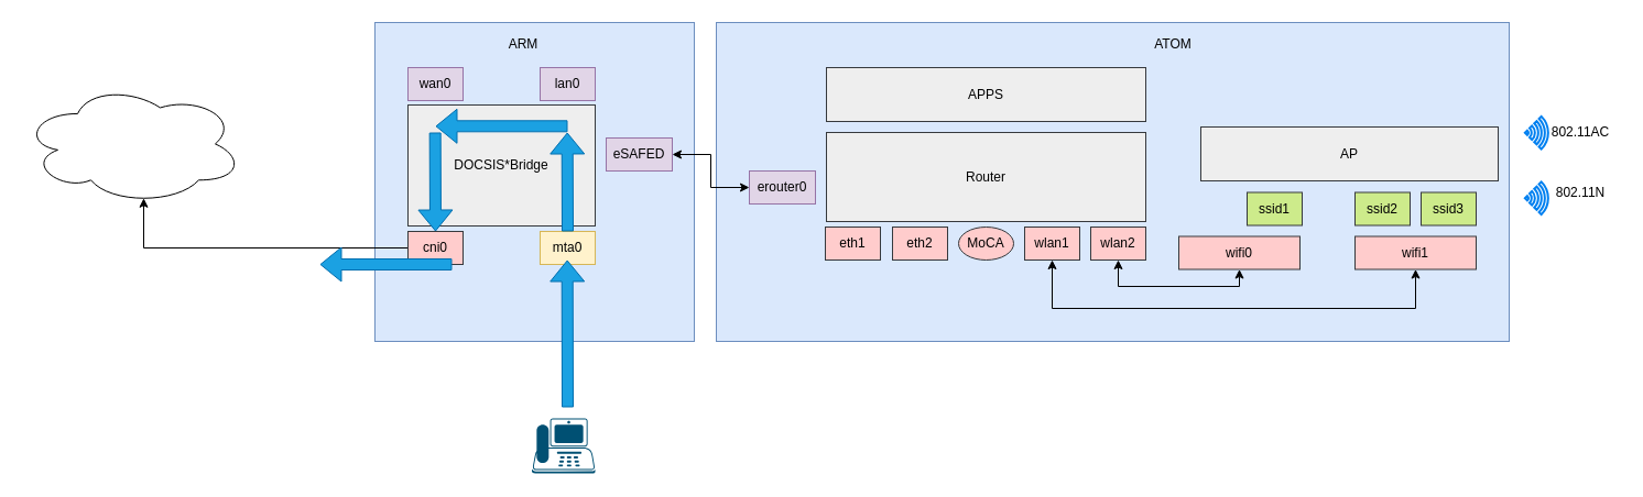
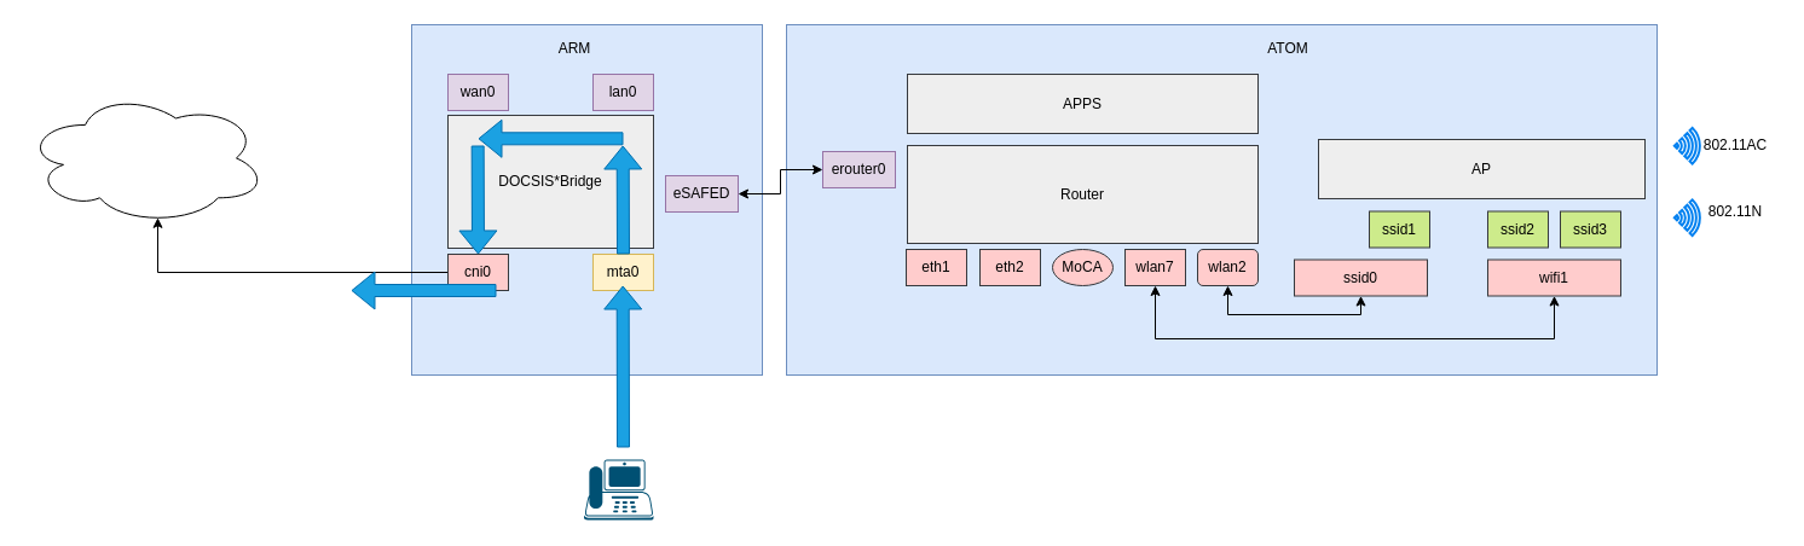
- <mxCell id="12" value="eSAFED" style="rounded=0;whiteSpace=wrap;html=1;fillColor=#e1d5e7;strokeColor=#9673a6;" parent="1" vertex="1"><mxGeometry x="550" y="125" width="60" height="30" as="geometry" /></mxCell>
+ <mxCell id="12" value="eSAFED" style="rounded=0;whiteSpace=wrap;html=1;fillColor=#e1d5e7;strokeColor=#9673a6;" parent="1" vertex="1"><mxGeometry x="550" y="145" width="60" height="30" as="geometry" /></mxCell>
- <mxCell id="13" value="erouter0" style="rounded=0;whiteSpace=wrap;html=1;fillColor=#e1d5e7;strokeColor=#9673a6;" parent="1" vertex="1"><mxGeometry x="680" y="155" width="60" height="30" as="geometry" /></mxCell>
+ <mxCell id="13" value="erouter0" style="rounded=0;whiteSpace=wrap;html=1;fillColor=#e1d5e7;strokeColor=#9673a6;" parent="1" vertex="1"><mxGeometry x="680" y="125" width="60" height="30" as="geometry" /></mxCell>
- <mxCell id="19" value="wlan1" style="rounded=0;whiteSpace=wrap;html=1;fillColor=#ffcccc;strokeColor=#36393d;" parent="1" vertex="1"><mxGeometry x="930" y="206" width="50" height="30" as="geometry" /></mxCell>
+ <mxCell id="19" value="wlan7" style="rounded=0;whiteSpace=wrap;html=1;fillColor=#ffcccc;strokeColor=#36393d;" parent="1" vertex="1"><mxGeometry x="930" y="206" width="50" height="30" as="geometry" /></mxCell>
- <mxCell id="21" value="wlan2" style="rounded=0;whiteSpace=wrap;html=1;fillColor=#ffcccc;strokeColor=#36393d;" parent="1" vertex="1"><mxGeometry x="990" y="206" width="50" height="30" as="geometry" /></mxCell>
+ <mxCell id="21" value="wlan2" style="whiteSpace=wrap;html=1;fillColor=#ffcccc;strokeColor=#36393d;rounded=1;" parent="1" vertex="1"><mxGeometry x="990" y="206" width="50" height="30" as="geometry" /></mxCell>
- <mxCell id="27" value="wifi0" style="rounded=0;whiteSpace=wrap;html=1;fillColor=#ffcccc;strokeColor=#36393d;" parent="1" vertex="1"><mxGeometry x="1070" y="214.5" width="110" height="30" as="geometry" /></mxCell>
+ <mxCell id="27" value="ssid0" style="rounded=0;whiteSpace=wrap;html=1;fillColor=#ffcccc;strokeColor=#36393d;" parent="1" vertex="1"><mxGeometry x="1070" y="214.5" width="110" height="30" as="geometry" /></mxCell>
